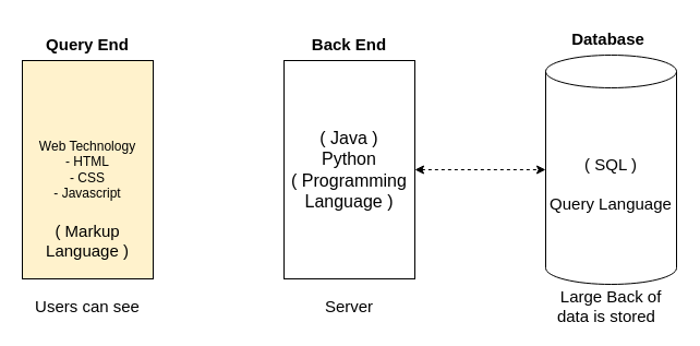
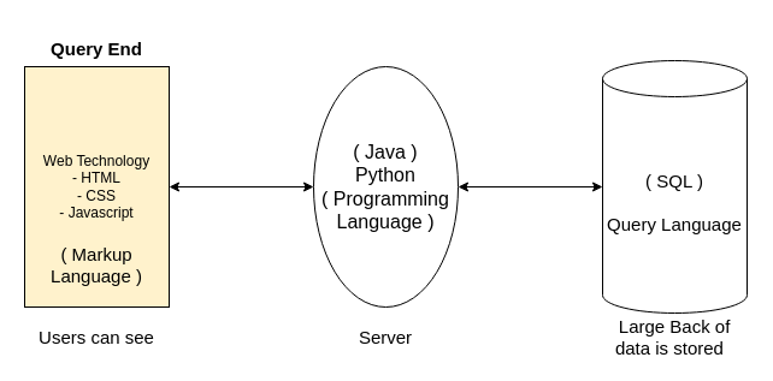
- <mxCell id="5" value="Database" style="text;html=1;strokeColor=none;fillColor=none;align=center;verticalAlign=middle;whiteSpace=wrap;rounded=0;fontStyle=1;fontSize=15;" vertex="1" parent="1"><mxGeometry x="495" y="20" width="125" height="30" as="geometry" /></mxCell>
- <mxCell id="9" value="Back End" style="text;html=1;strokeColor=none;fillColor=none;align=center;verticalAlign=middle;whiteSpace=wrap;rounded=0;fontStyle=1;fontSize=15;" vertex="1" parent="1"><mxGeometry x="260" y="25" width="120" height="30" as="geometry" /></mxCell>
+ <mxCell id="7" value="" style="endArrow=classic;startArrow=classic;html=1;rounded=0;fontSize=15;exitX=1;exitY=0.5;exitDx=0;exitDy=0;entryX=0;entryY=0.5;entryDx=0;entryDy=0;" edge="1" parent="1" source="2" target="4"><mxGeometry width="50" height="50" relative="1" as="geometry"><mxPoint x="340" y="195" as="sourcePoint" /><mxPoint x="390" y="145" as="targetPoint" /></mxGeometry></mxCell>
- <mxCell id="4" value="&lt;font style=&quot;font-size: 16px;&quot;&gt;( Java )&lt;br&gt;Python&lt;br&gt;( Programming Language )&lt;br&gt;&lt;/font&gt;" style="rounded=0;whiteSpace=wrap;html=1;" vertex="1" parent="1"><mxGeometry x="260" y="55" width="120" height="200" as="geometry" /></mxCell>
+ <mxCell id="4" value="&lt;font style=&quot;font-size: 16px;&quot;&gt;( Java )&lt;br&gt;Python&lt;br&gt;( Programming Language )&lt;br&gt;&lt;/font&gt;" style="ellipse;whiteSpace=wrap;html=1;" vertex="1" parent="1"><mxGeometry x="260" y="55" width="120" height="200" as="geometry" /></mxCell>
- <mxCell id="8" value="" style="endArrow=classic;startArrow=classic;html=1;rounded=0;fontSize=15;entryX=0;entryY=0.5;entryDx=0;entryDy=0;entryPerimeter=0;exitX=1;exitY=0.5;exitDx=0;exitDy=0;dashed=1;" edge="1" parent="1" source="4" target="6"><mxGeometry width="50" height="50" relative="1" as="geometry"><mxPoint x="340" y="195" as="sourcePoint" /><mxPoint x="390" y="145" as="targetPoint" /></mxGeometry></mxCell>
+ <mxCell id="8" value="" style="endArrow=classic;startArrow=classic;html=1;rounded=0;fontSize=15;entryX=0;entryY=0.5;entryDx=0;entryDy=0;entryPerimeter=0;exitX=1;exitY=0.5;exitDx=0;exitDy=0;" edge="1" parent="1" source="4" target="6"><mxGeometry width="50" height="50" relative="1" as="geometry"><mxPoint x="340" y="195" as="sourcePoint" /><mxPoint x="390" y="145" as="targetPoint" /></mxGeometry></mxCell>
